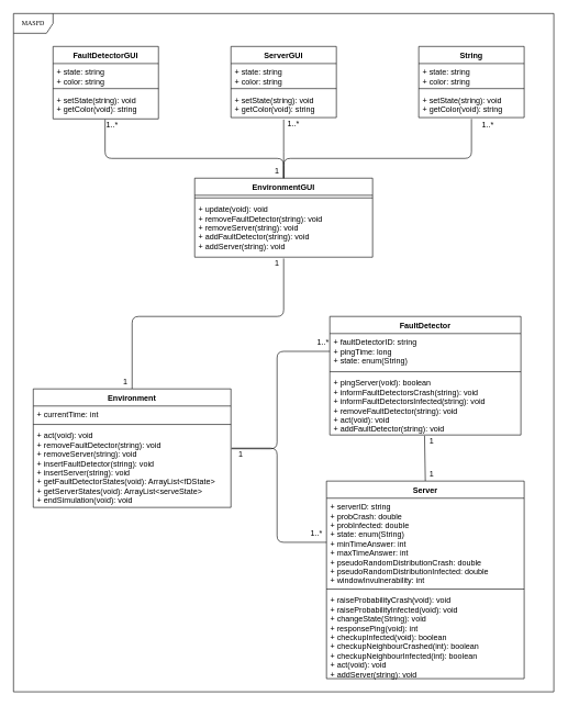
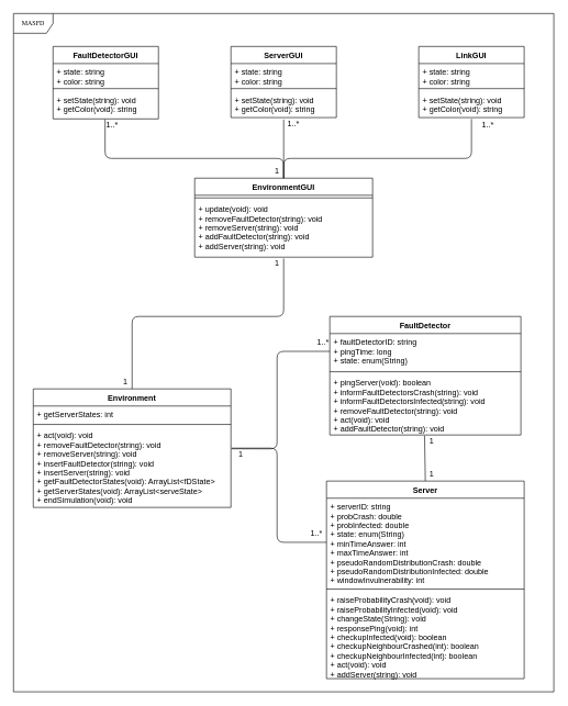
- <mxCell id="40" value="String" style="swimlane;fontStyle=1;align=center;verticalAlign=top;childLayout=stackLayout;horizontal=1;startSize=26;horizontalStack=0;resizeParent=1;resizeParentMax=0;resizeLast=0;collapsible=1;marginBottom=0;" vertex="1" parent="1"><mxGeometry x="635" y="70" width="160" height="108" as="geometry" /></mxCell>
+ <mxCell id="40" value="LinkGUI" style="swimlane;fontStyle=1;align=center;verticalAlign=top;childLayout=stackLayout;horizontal=1;startSize=26;horizontalStack=0;resizeParent=1;resizeParentMax=0;resizeLast=0;collapsible=1;marginBottom=0;" vertex="1" parent="1"><mxGeometry x="635" y="70" width="160" height="108" as="geometry" /></mxCell>
- <mxCell id="23" value="+ currentTime: int" style="text;strokeColor=none;fillColor=none;align=left;verticalAlign=top;spacingLeft=4;spacingRight=4;overflow=hidden;rotatable=0;points=[[0,0.5],[1,0.5]];portConstraint=eastwest;" vertex="1" parent="22"><mxGeometry y="26" width="300" height="24" as="geometry" /></mxCell>
+ <mxCell id="23" value="+ getServerStates: int" style="text;strokeColor=none;fillColor=none;align=left;verticalAlign=top;spacingLeft=4;spacingRight=4;overflow=hidden;rotatable=0;points=[[0,0.5],[1,0.5]];portConstraint=eastwest;" vertex="1" parent="22"><mxGeometry y="26" width="300" height="24" as="geometry" /></mxCell>
